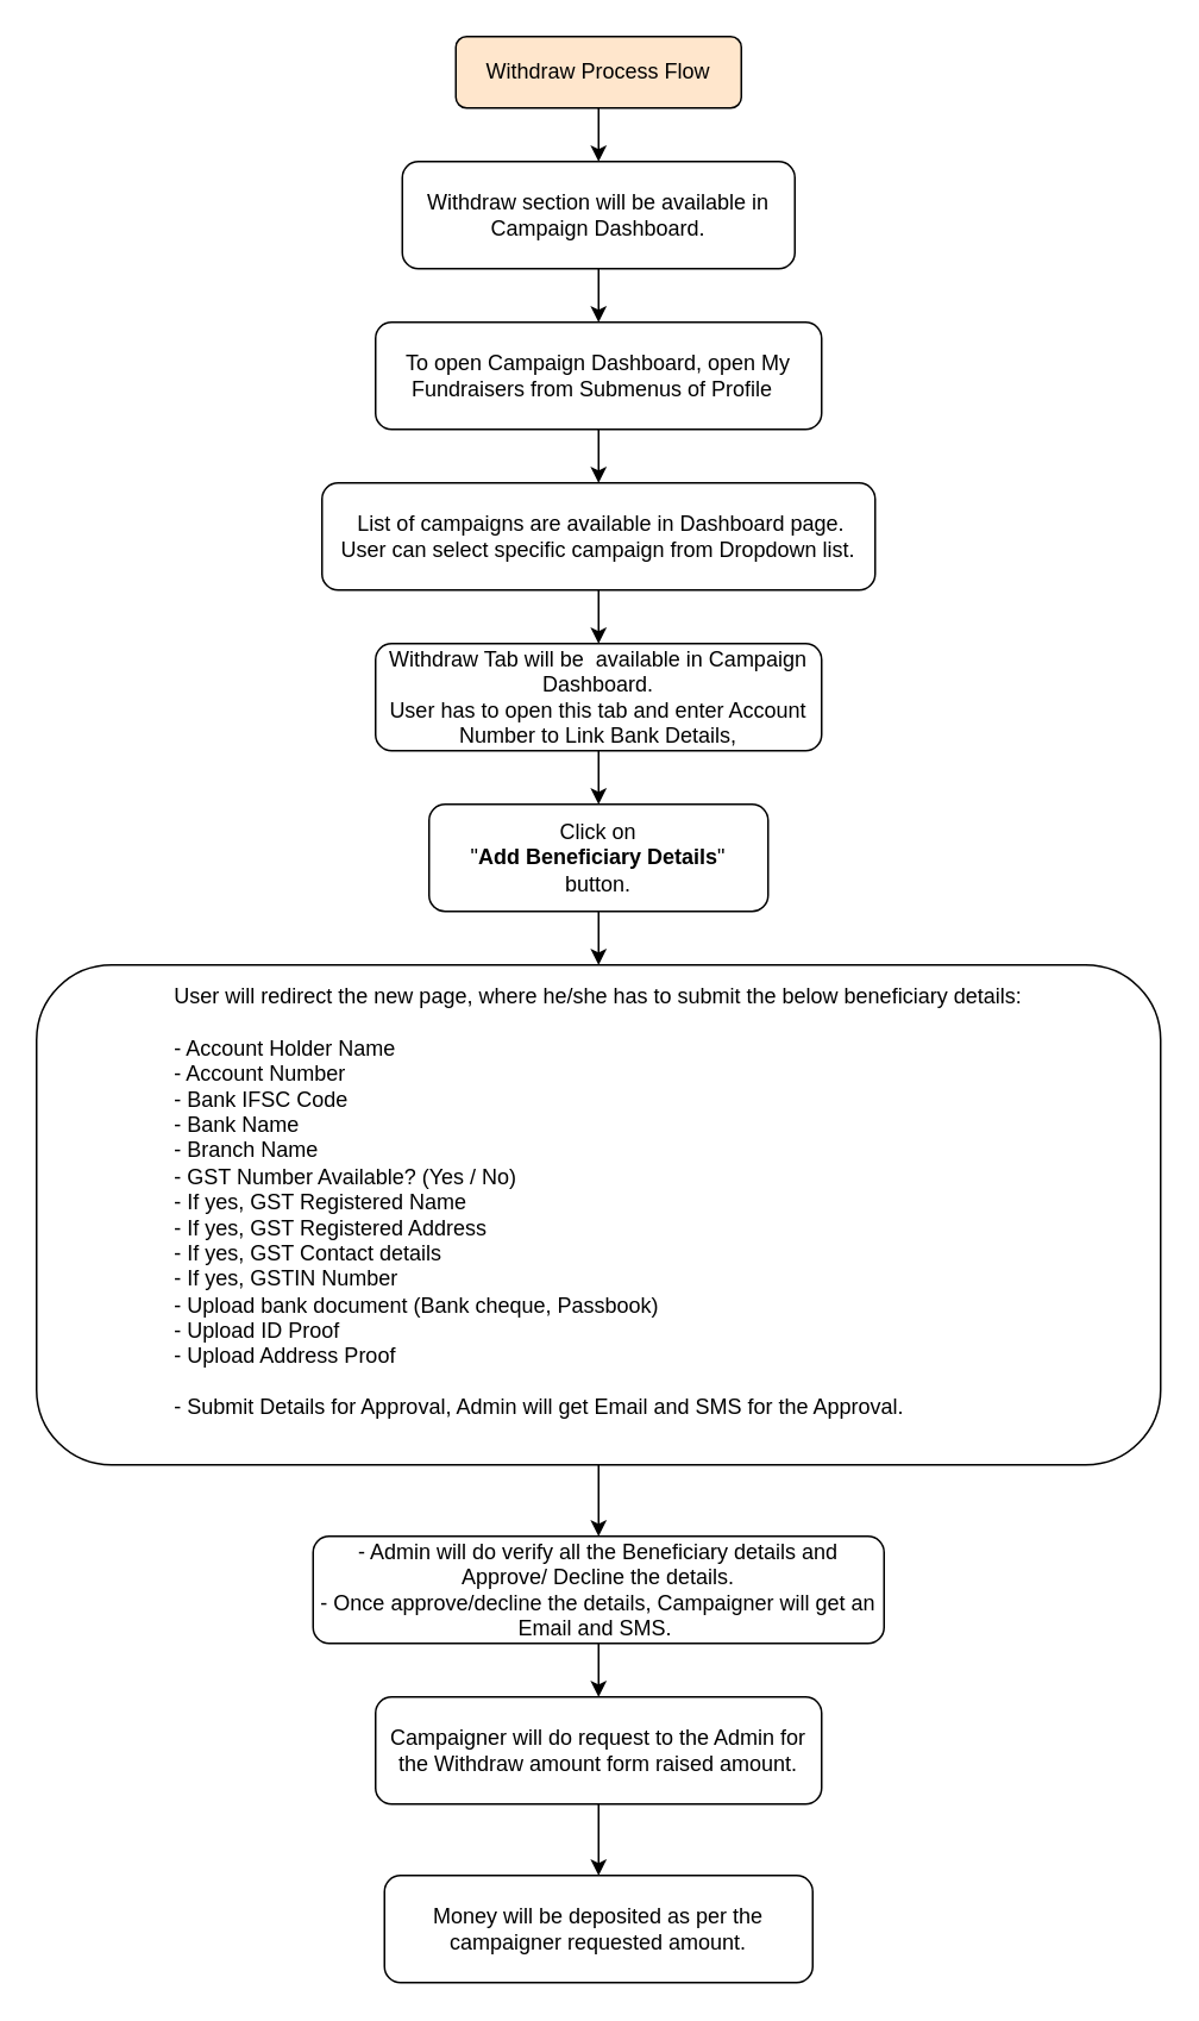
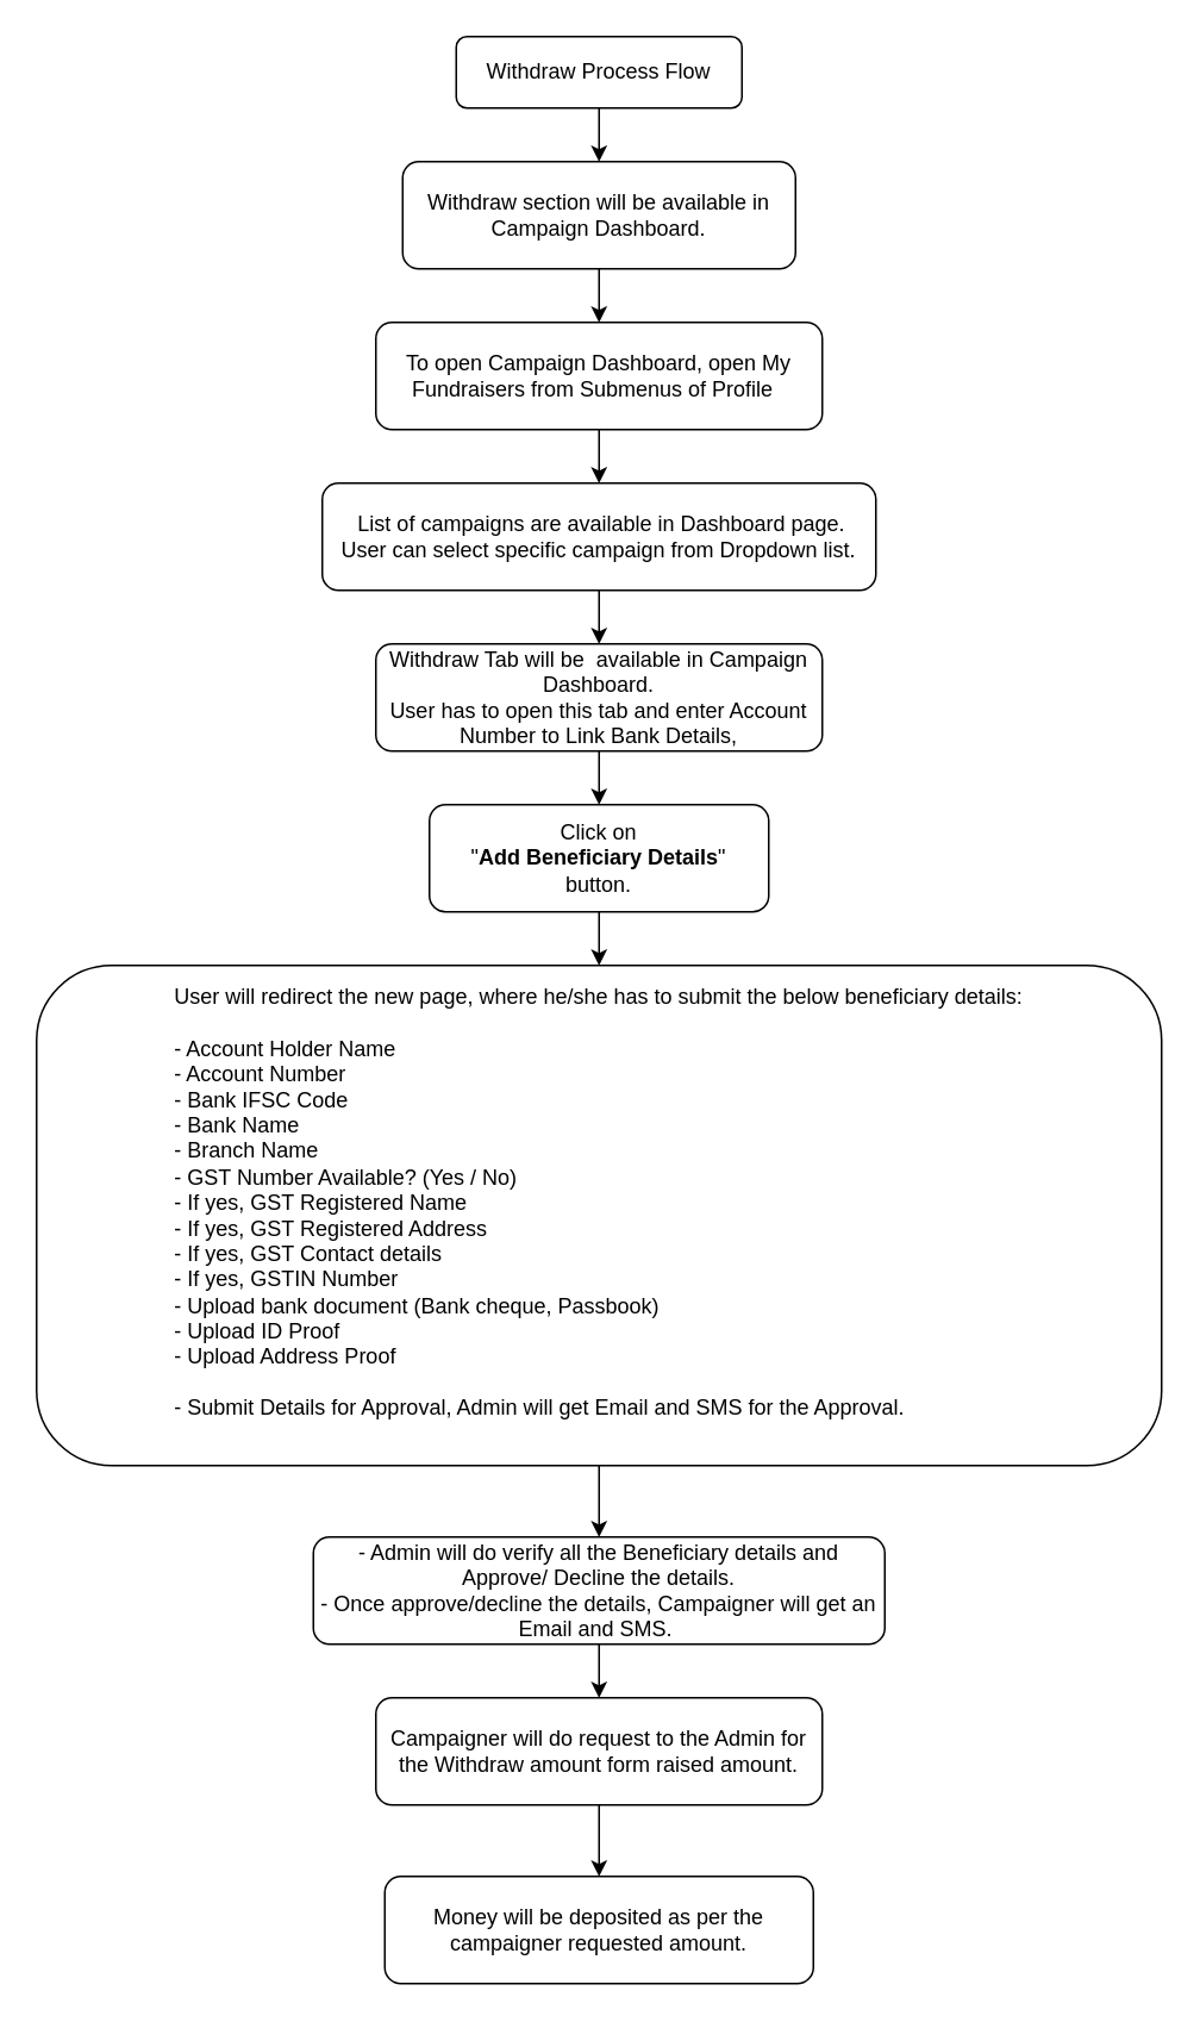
- <mxCell id="3" value="Withdraw Process Flow" style="rounded=1;whiteSpace=wrap;html=1;fillColor=#ffe6cc;" parent="1" vertex="1"><mxGeometry x="255" y="20" width="160" height="40" as="geometry" /></mxCell>
+ <mxCell id="3" value="Withdraw Process Flow" style="rounded=1;whiteSpace=wrap;html=1;" parent="1" vertex="1"><mxGeometry x="255" y="20" width="160" height="40" as="geometry" /></mxCell>
